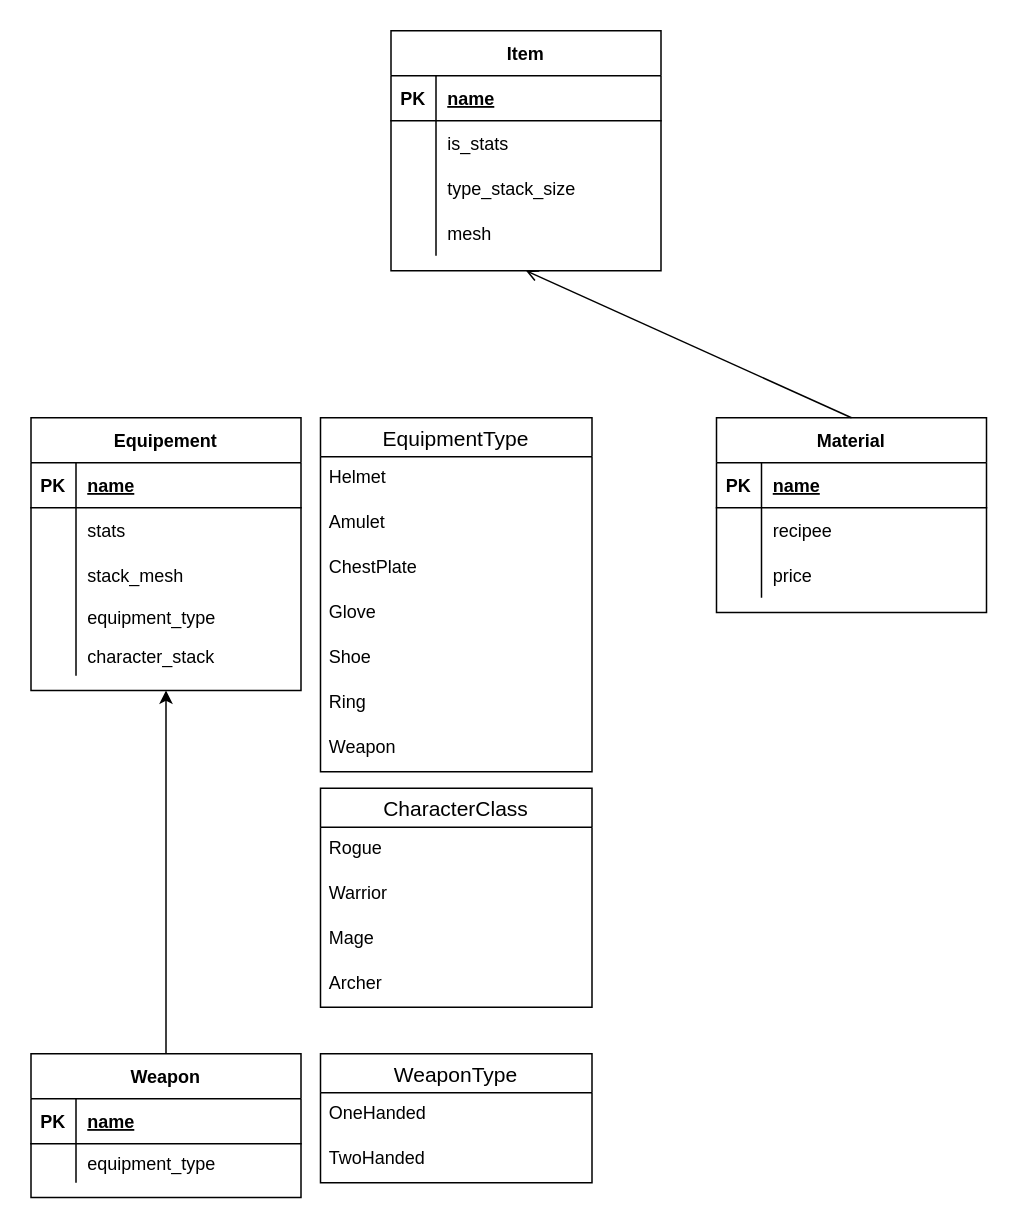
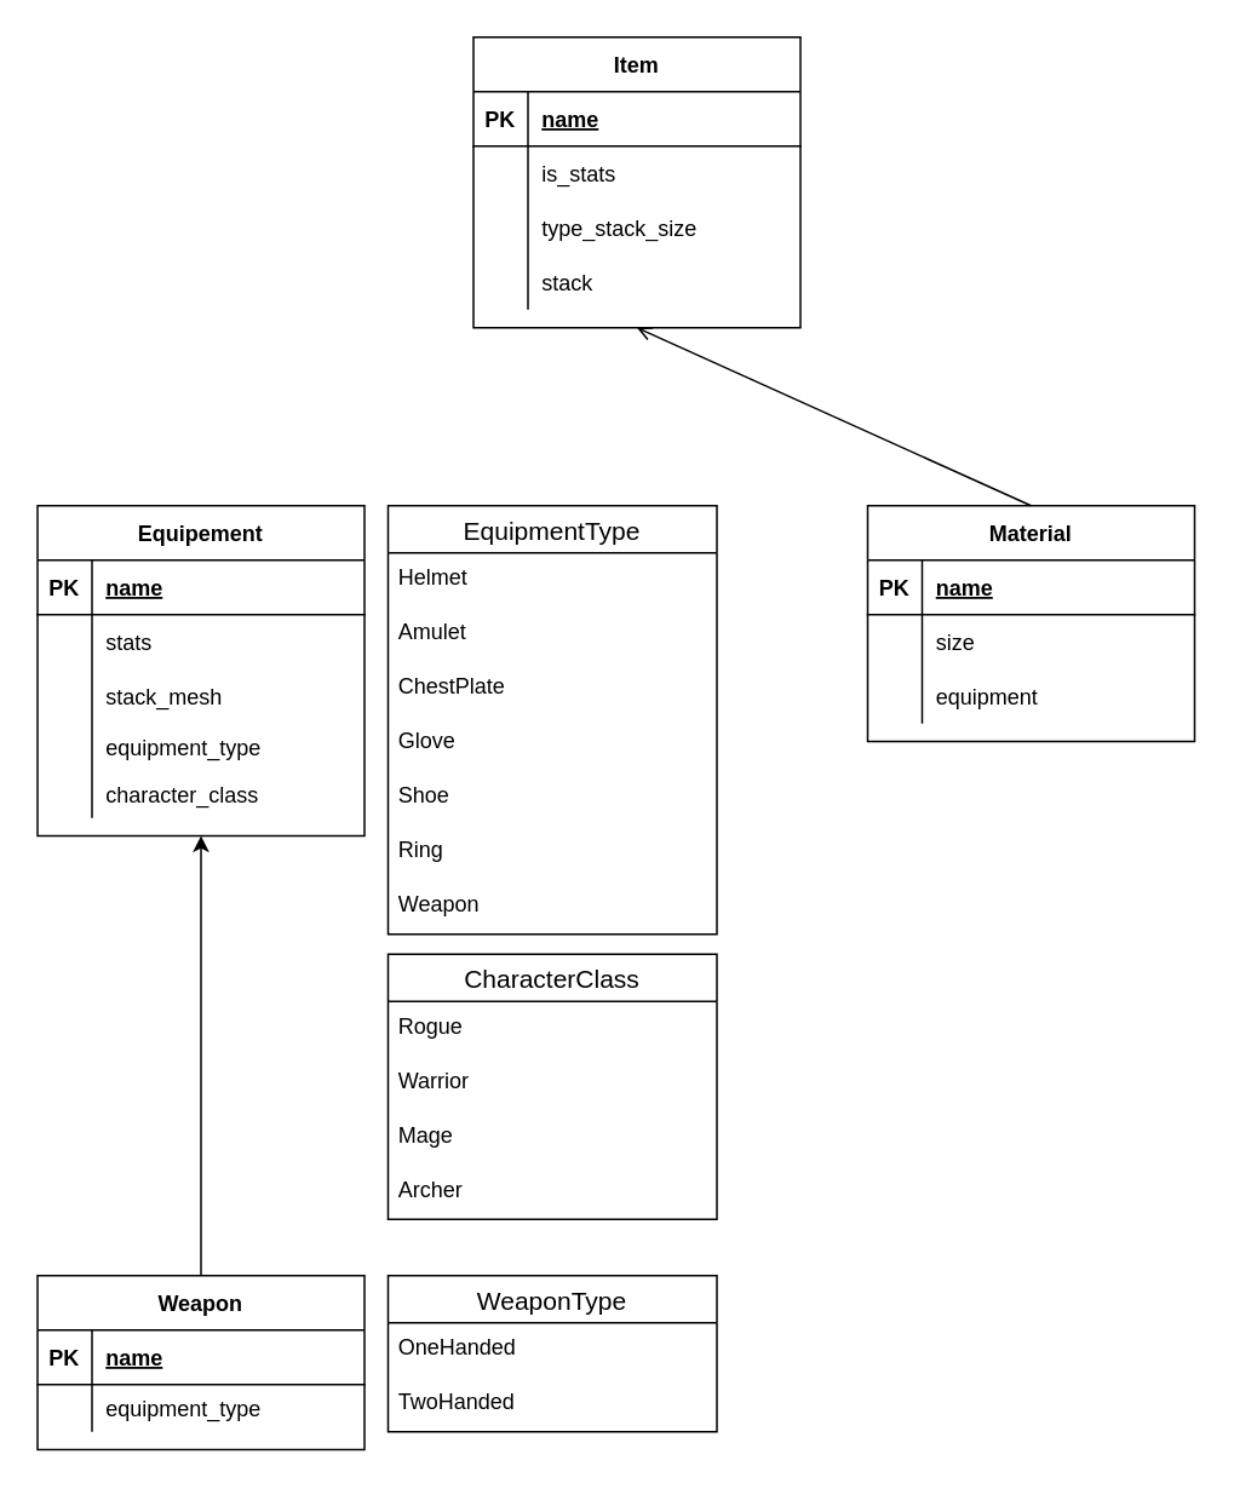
- <mxCell id="14" value="mesh" style="shape=partialRectangle;connectable=0;fillColor=none;top=0;left=0;bottom=0;right=0;align=left;spacingLeft=6;overflow=hidden;" vertex="1" parent="12"><mxGeometry x="30" width="150" height="30" as="geometry"><mxRectangle width="150" height="30" as="alternateBounds" /></mxGeometry></mxCell>
+ <mxCell id="14" value="stack" style="shape=partialRectangle;connectable=0;fillColor=none;top=0;left=0;bottom=0;right=0;align=left;spacingLeft=6;overflow=hidden;" vertex="1" parent="12"><mxGeometry x="30" width="150" height="30" as="geometry"><mxRectangle width="150" height="30" as="alternateBounds" /></mxGeometry></mxCell>
- <mxCell id="61" value="recipee" style="shape=partialRectangle;connectable=0;fillColor=none;top=0;left=0;bottom=0;right=0;align=left;spacingLeft=6;overflow=hidden;" vertex="1" parent="59"><mxGeometry x="30" width="150" height="30" as="geometry"><mxRectangle width="150" height="30" as="alternateBounds" /></mxGeometry></mxCell>
+ <mxCell id="61" value="size" style="shape=partialRectangle;connectable=0;fillColor=none;top=0;left=0;bottom=0;right=0;align=left;spacingLeft=6;overflow=hidden;" vertex="1" parent="59"><mxGeometry x="30" width="150" height="30" as="geometry"><mxRectangle width="150" height="30" as="alternateBounds" /></mxGeometry></mxCell>
- <mxCell id="64" value="price" style="shape=partialRectangle;connectable=0;fillColor=none;top=0;left=0;bottom=0;right=0;align=left;spacingLeft=6;overflow=hidden;" vertex="1" parent="62"><mxGeometry x="30" width="150" height="30" as="geometry"><mxRectangle width="150" height="30" as="alternateBounds" /></mxGeometry></mxCell>
+ <mxCell id="64" value="equipment" style="shape=partialRectangle;connectable=0;fillColor=none;top=0;left=0;bottom=0;right=0;align=left;spacingLeft=6;overflow=hidden;" vertex="1" parent="62"><mxGeometry x="30" width="150" height="30" as="geometry"><mxRectangle width="150" height="30" as="alternateBounds" /></mxGeometry></mxCell>
- <mxCell id="30" value="character_stack" style="shape=partialRectangle;connectable=0;fillColor=none;top=0;left=0;bottom=0;right=0;align=left;spacingLeft=6;overflow=hidden;" vertex="1" parent="28"><mxGeometry x="30" width="150" height="26" as="geometry"><mxRectangle width="150" height="26" as="alternateBounds" /></mxGeometry></mxCell>
+ <mxCell id="30" value="character_class" style="shape=partialRectangle;connectable=0;fillColor=none;top=0;left=0;bottom=0;right=0;align=left;spacingLeft=6;overflow=hidden;" vertex="1" parent="28"><mxGeometry x="30" width="150" height="26" as="geometry"><mxRectangle width="150" height="26" as="alternateBounds" /></mxGeometry></mxCell>
